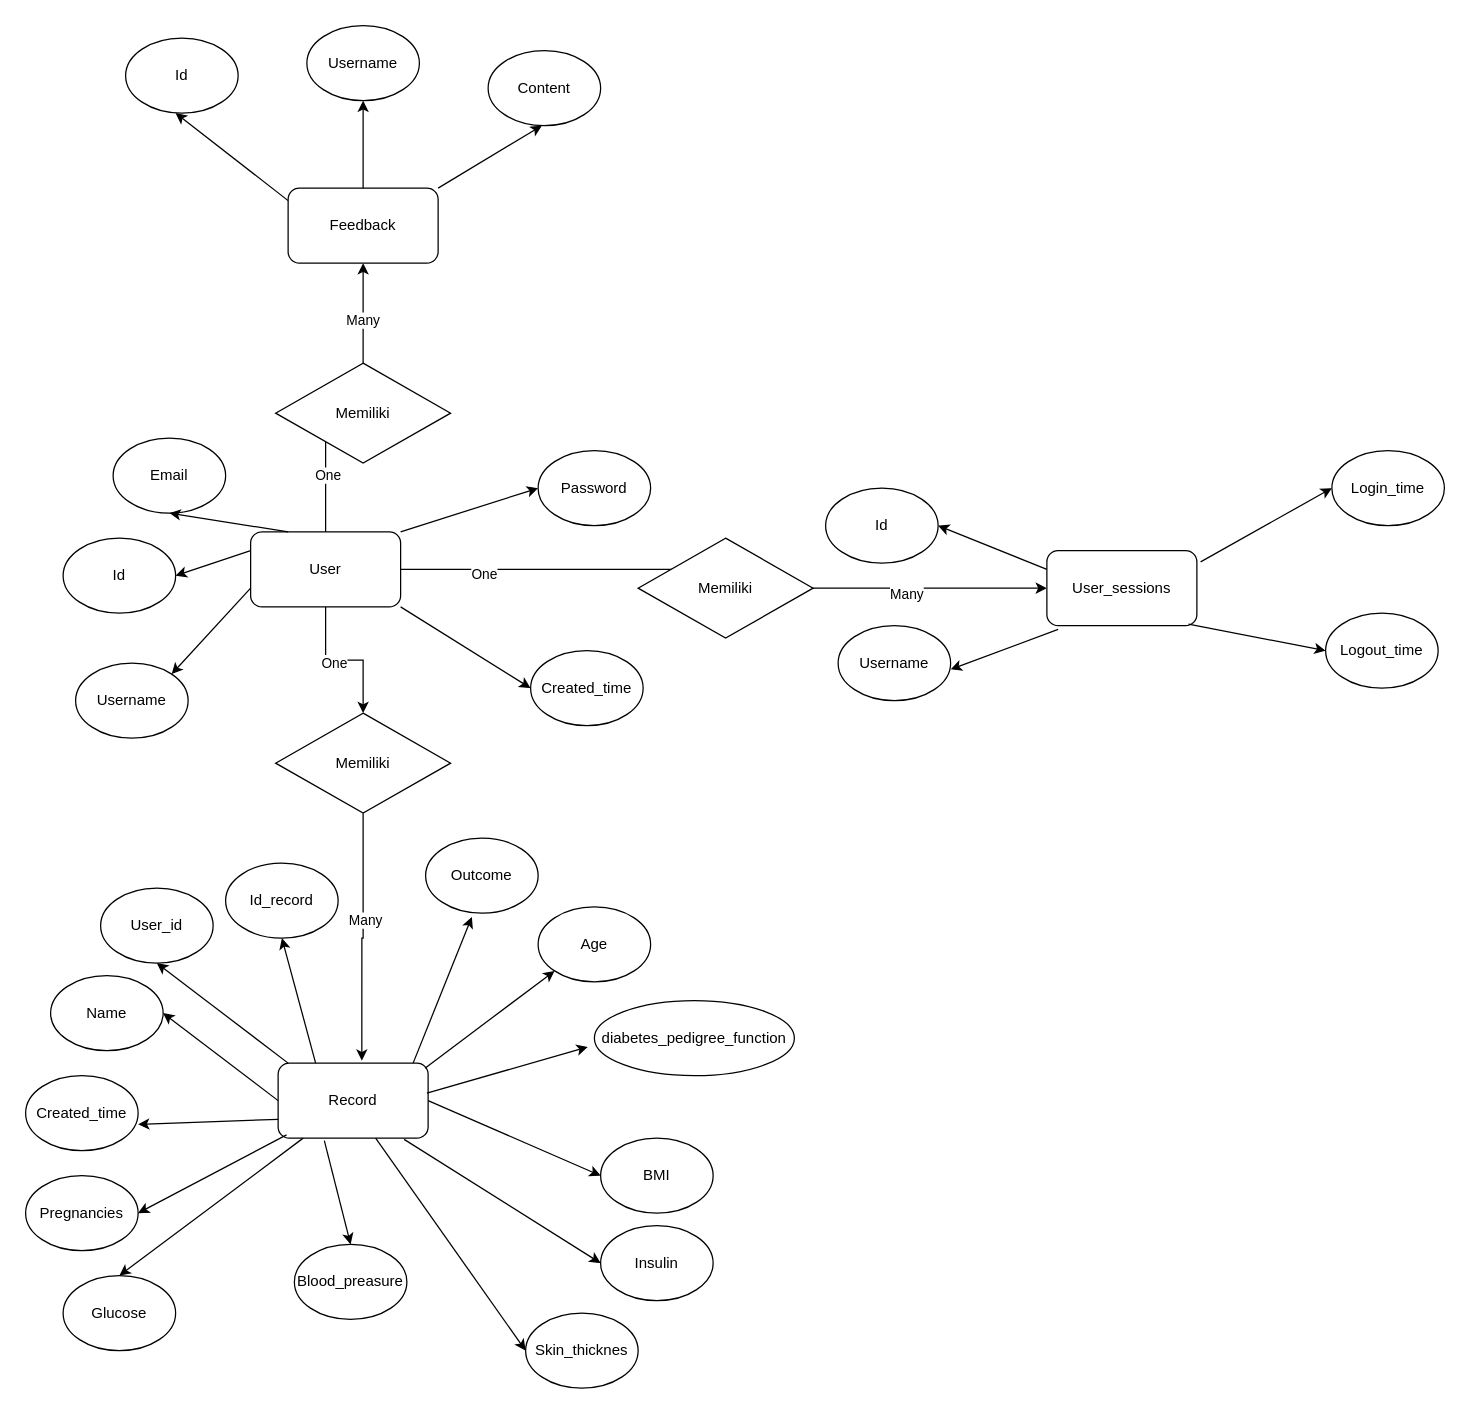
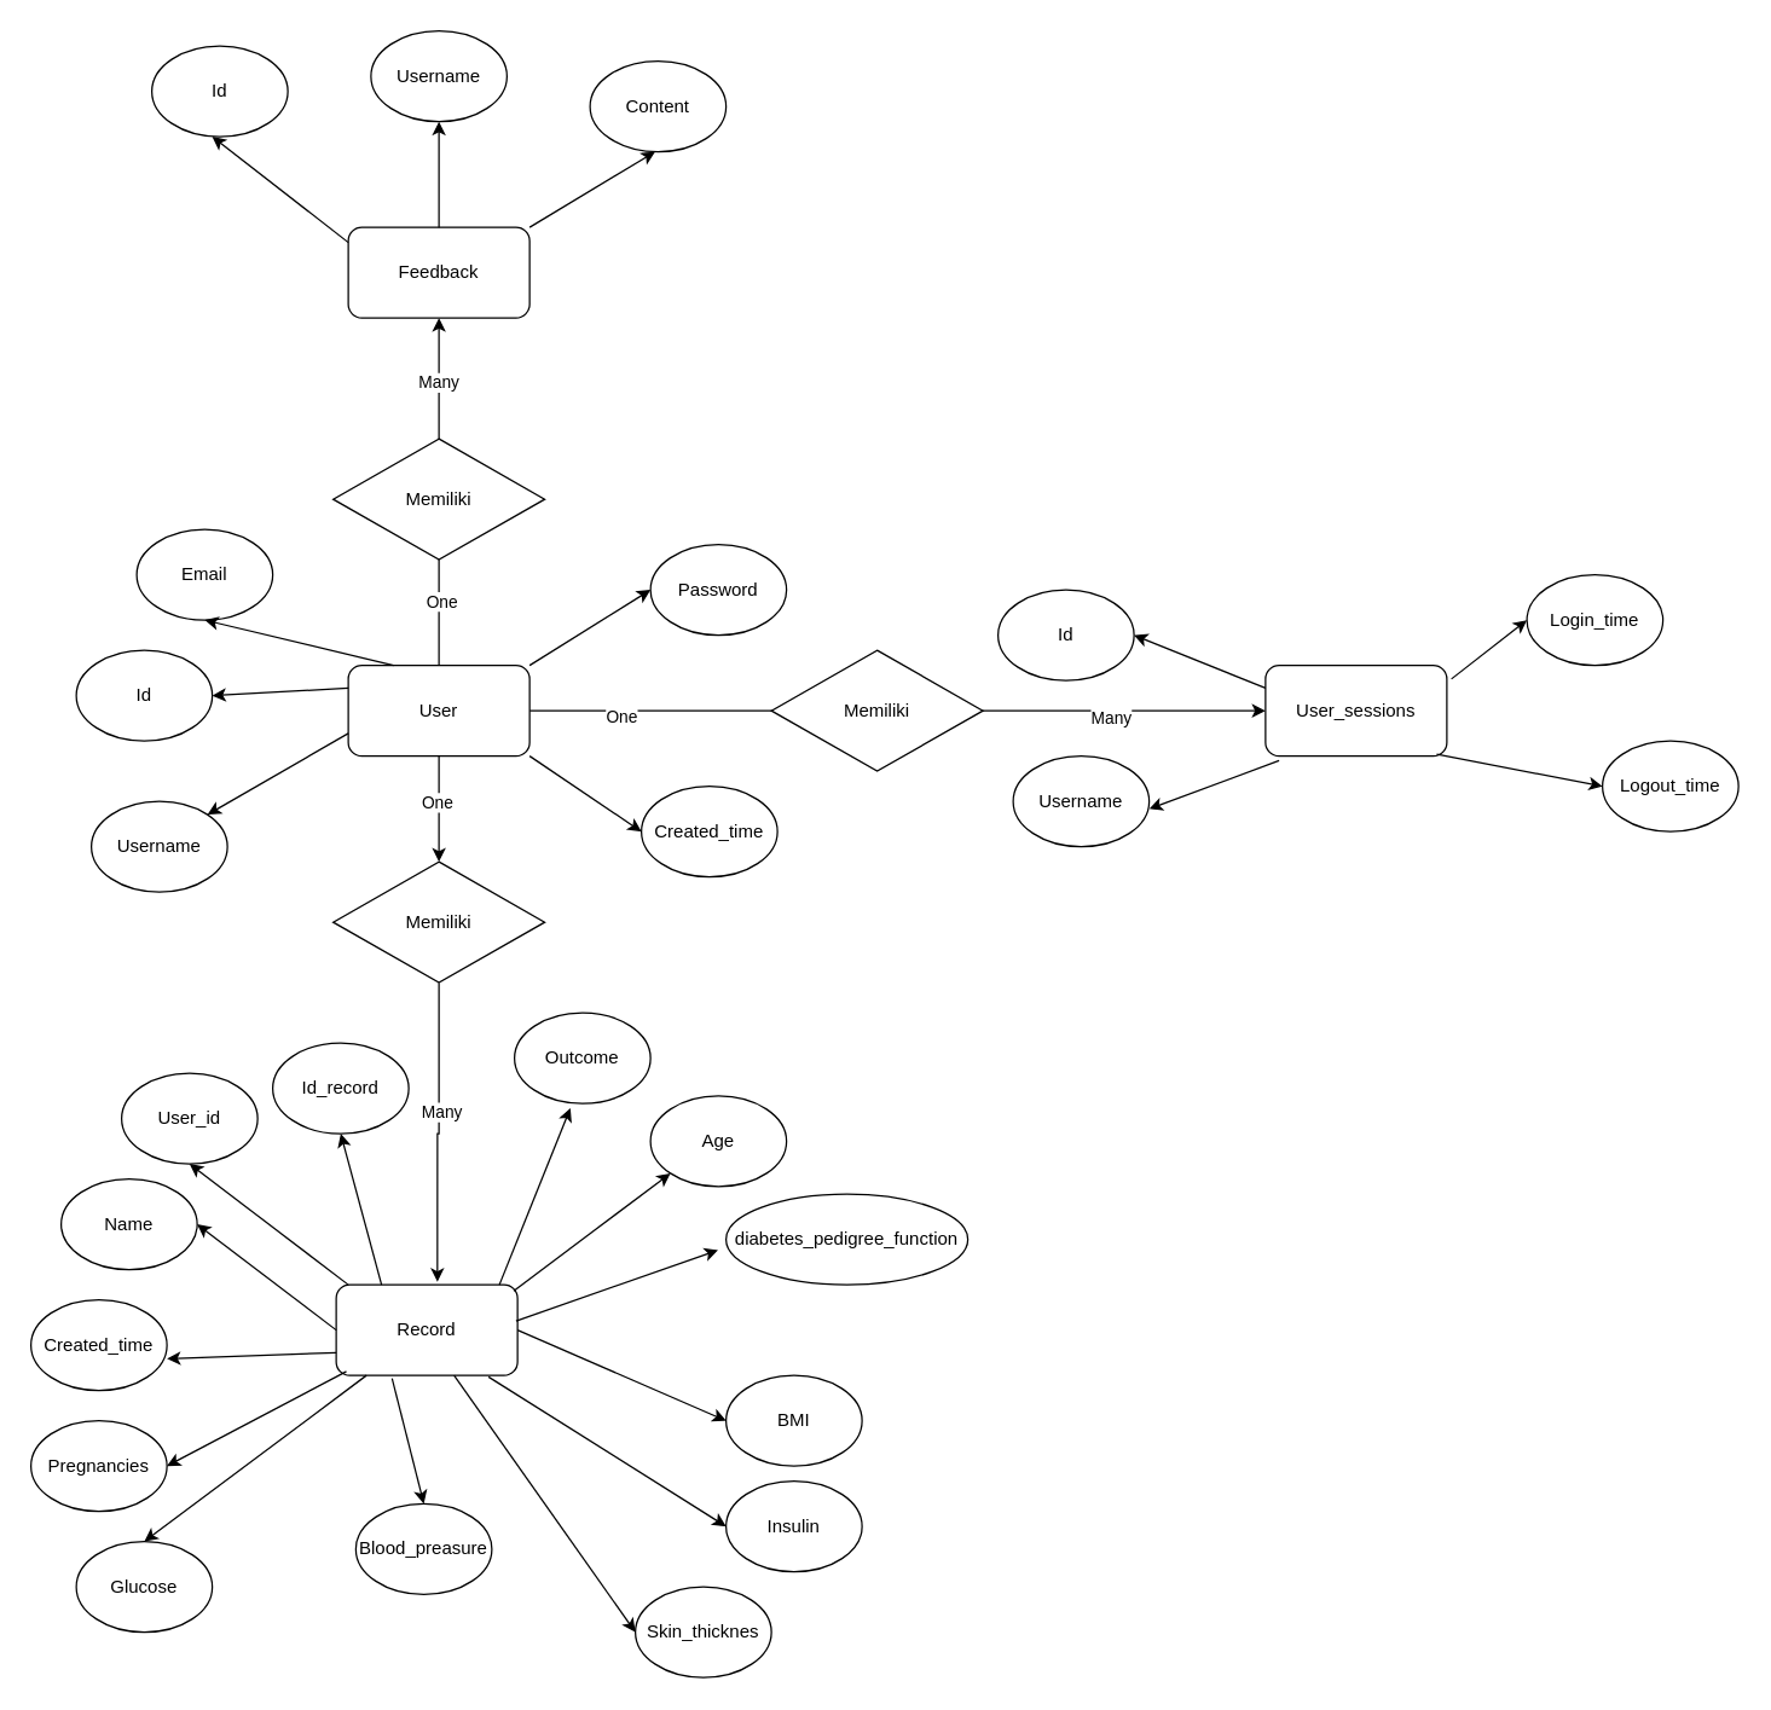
- <mxCell id="51" value="Login_time" style="ellipse;whiteSpace=wrap;html=1;" vertex="1" parent="1"><mxGeometry x="1065" y="360" width="90" height="60" as="geometry" /></mxCell>
+ <mxCell id="51" value="Login_time" style="ellipse;whiteSpace=wrap;html=1;" vertex="1" parent="1"><mxGeometry x="1010" y="380" width="90" height="60" as="geometry" /></mxCell>
- <mxCell id="10" value="User" style="rounded=1;whiteSpace=wrap;html=1;" parent="1" vertex="1"><mxGeometry x="200" y="425" width="120" height="60" as="geometry" /></mxCell>
+ <mxCell id="10" value="User" style="rounded=1;whiteSpace=wrap;html=1;" parent="1" vertex="1"><mxGeometry x="230" y="440" width="120" height="60" as="geometry" /></mxCell>
- <mxCell id="39" value="diabetes_pedigree_function" style="ellipse;whiteSpace=wrap;html=1;" vertex="1" parent="1"><mxGeometry x="475" y="800" width="160" height="60" as="geometry" /></mxCell>
+ <mxCell id="39" value="diabetes_pedigree_function" style="ellipse;whiteSpace=wrap;html=1;" vertex="1" parent="1"><mxGeometry x="480" y="790" width="160" height="60" as="geometry" /></mxCell>
